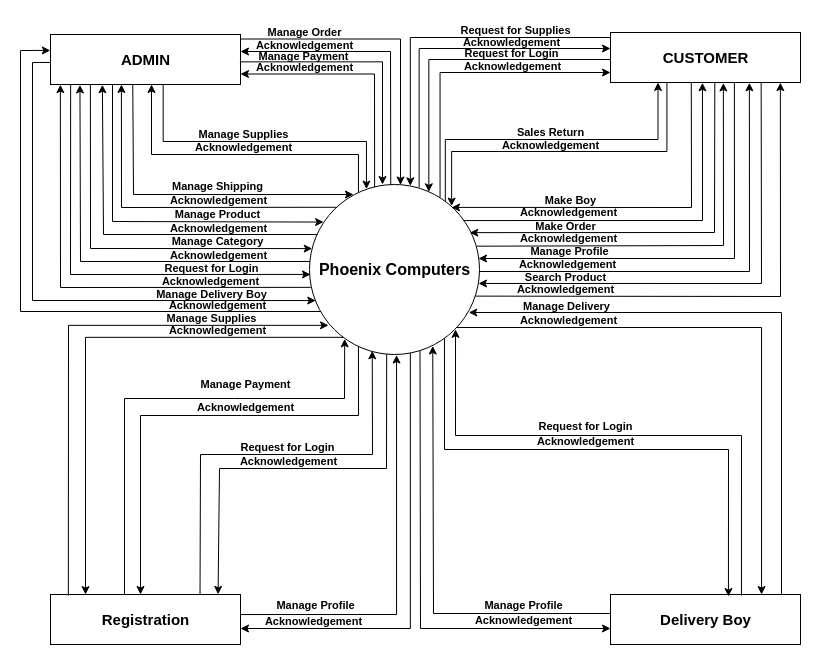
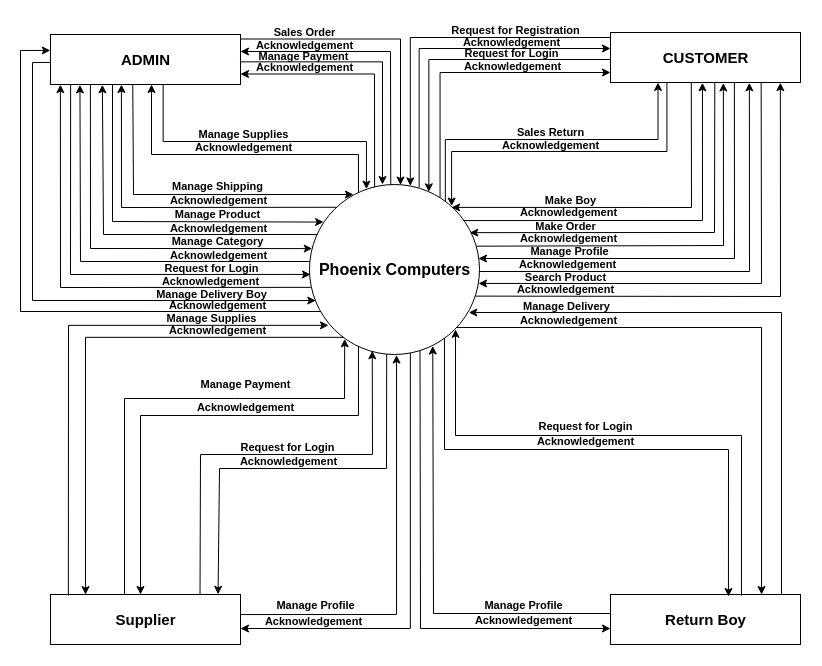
- <mxCell id="42" value="Request for Supplies" style="text;html=1;align=center;verticalAlign=middle;resizable=0;points=[];autosize=1;strokeColor=none;fillColor=none;fontSize=11;fontColor=#000000;fontStyle=1" parent="1" vertex="1"><mxGeometry x="445" y="20" width="140" height="20" as="geometry" /></mxCell>
+ <mxCell id="42" value="Request for Registration" style="text;html=1;align=center;verticalAlign=middle;resizable=0;points=[];autosize=1;strokeColor=none;fillColor=none;fontSize=11;fontColor=#000000;fontStyle=1" parent="1" vertex="1"><mxGeometry x="445" y="20" width="140" height="20" as="geometry" /></mxCell>
- <mxCell id="34" value="Manage Order" style="text;html=1;align=center;verticalAlign=middle;resizable=0;points=[];autosize=1;strokeColor=none;fillColor=none;fontSize=11;fontColor=#000000;fontStyle=1" parent="1" vertex="1"><mxGeometry x="259" y="22" width="90" height="20" as="geometry" /></mxCell>
+ <mxCell id="34" value="Sales Order" style="text;html=1;align=center;verticalAlign=middle;resizable=0;points=[];autosize=1;strokeColor=none;fillColor=none;fontSize=11;fontColor=#000000;fontStyle=1" parent="1" vertex="1"><mxGeometry x="259" y="22" width="90" height="20" as="geometry" /></mxCell>
- <mxCell id="27" value="&lt;b&gt;&lt;font style=&quot;font-size: 15px&quot;&gt;Registration&lt;/font&gt;&lt;/b&gt;" style="html=1;dashed=0;whitespace=wrap;labelBackgroundColor=none;fontSize=16;fontColor=#000000;strokeColor=#000000;strokeWidth=1;fillColor=none;" parent="1" vertex="1"><mxGeometry x="50" y="594" width="190" height="50" as="geometry" /></mxCell>
+ <mxCell id="27" value="&lt;b&gt;&lt;font style=&quot;font-size: 15px&quot;&gt;Supplier&lt;/font&gt;&lt;/b&gt;" style="html=1;dashed=0;whitespace=wrap;labelBackgroundColor=none;fontSize=16;fontColor=#000000;strokeColor=#000000;strokeWidth=1;fillColor=none;" parent="1" vertex="1"><mxGeometry x="50" y="594" width="190" height="50" as="geometry" /></mxCell>
- <mxCell id="64" value="&lt;b&gt;&lt;font style=&quot;font-size: 15px&quot;&gt;Delivery Boy&lt;/font&gt;&lt;/b&gt;" style="html=1;dashed=0;whitespace=wrap;labelBackgroundColor=none;fontSize=16;fontColor=#000000;strokeColor=#000000;strokeWidth=1;fillColor=none;" parent="1" vertex="1"><mxGeometry x="610" y="594" width="190" height="50" as="geometry" /></mxCell>
+ <mxCell id="64" value="&lt;b&gt;&lt;font style=&quot;font-size: 15px&quot;&gt;Return Boy&lt;/font&gt;&lt;/b&gt;" style="html=1;dashed=0;whitespace=wrap;labelBackgroundColor=none;fontSize=16;fontColor=#000000;strokeColor=#000000;strokeWidth=1;fillColor=none;" parent="1" vertex="1"><mxGeometry x="610" y="594" width="190" height="50" as="geometry" /></mxCell>
